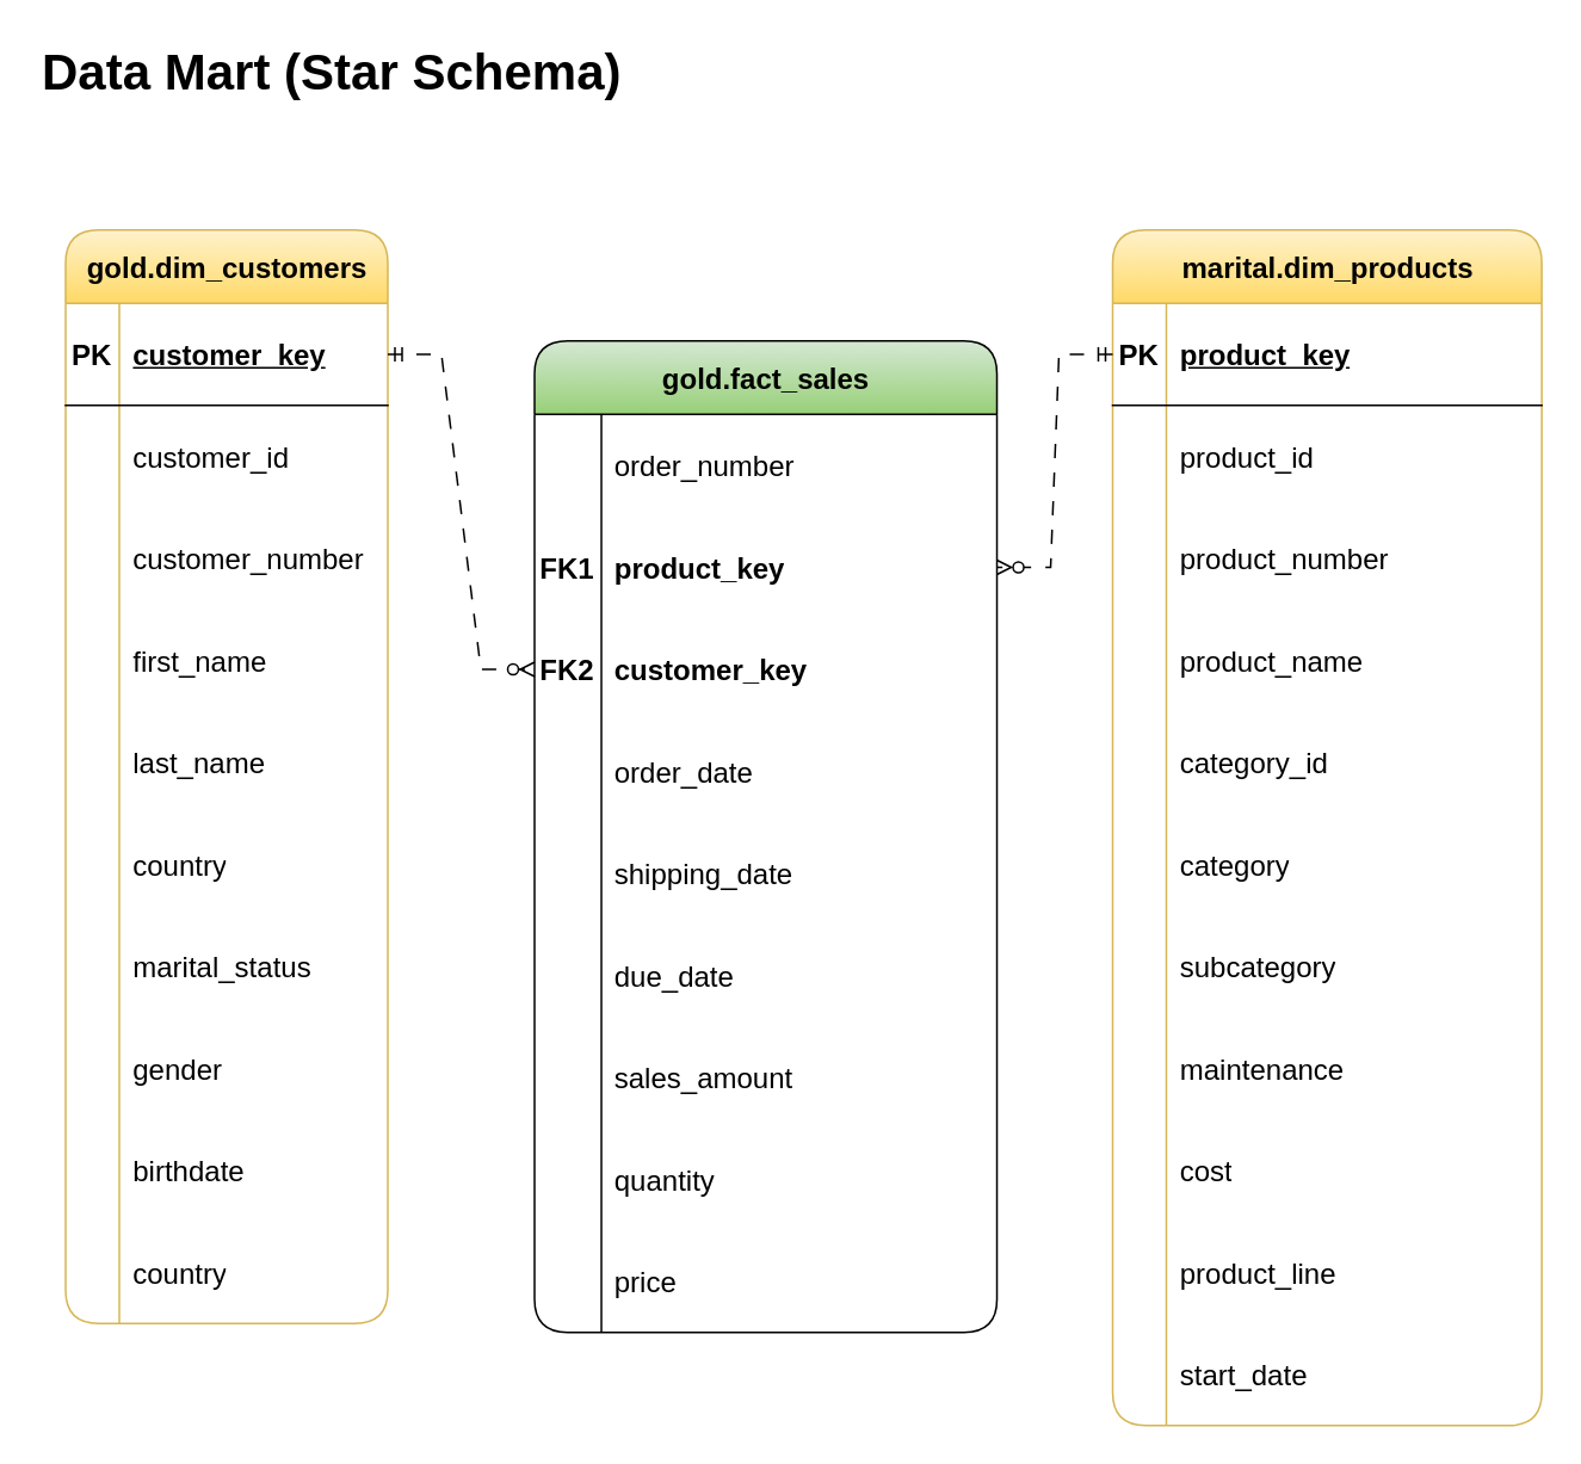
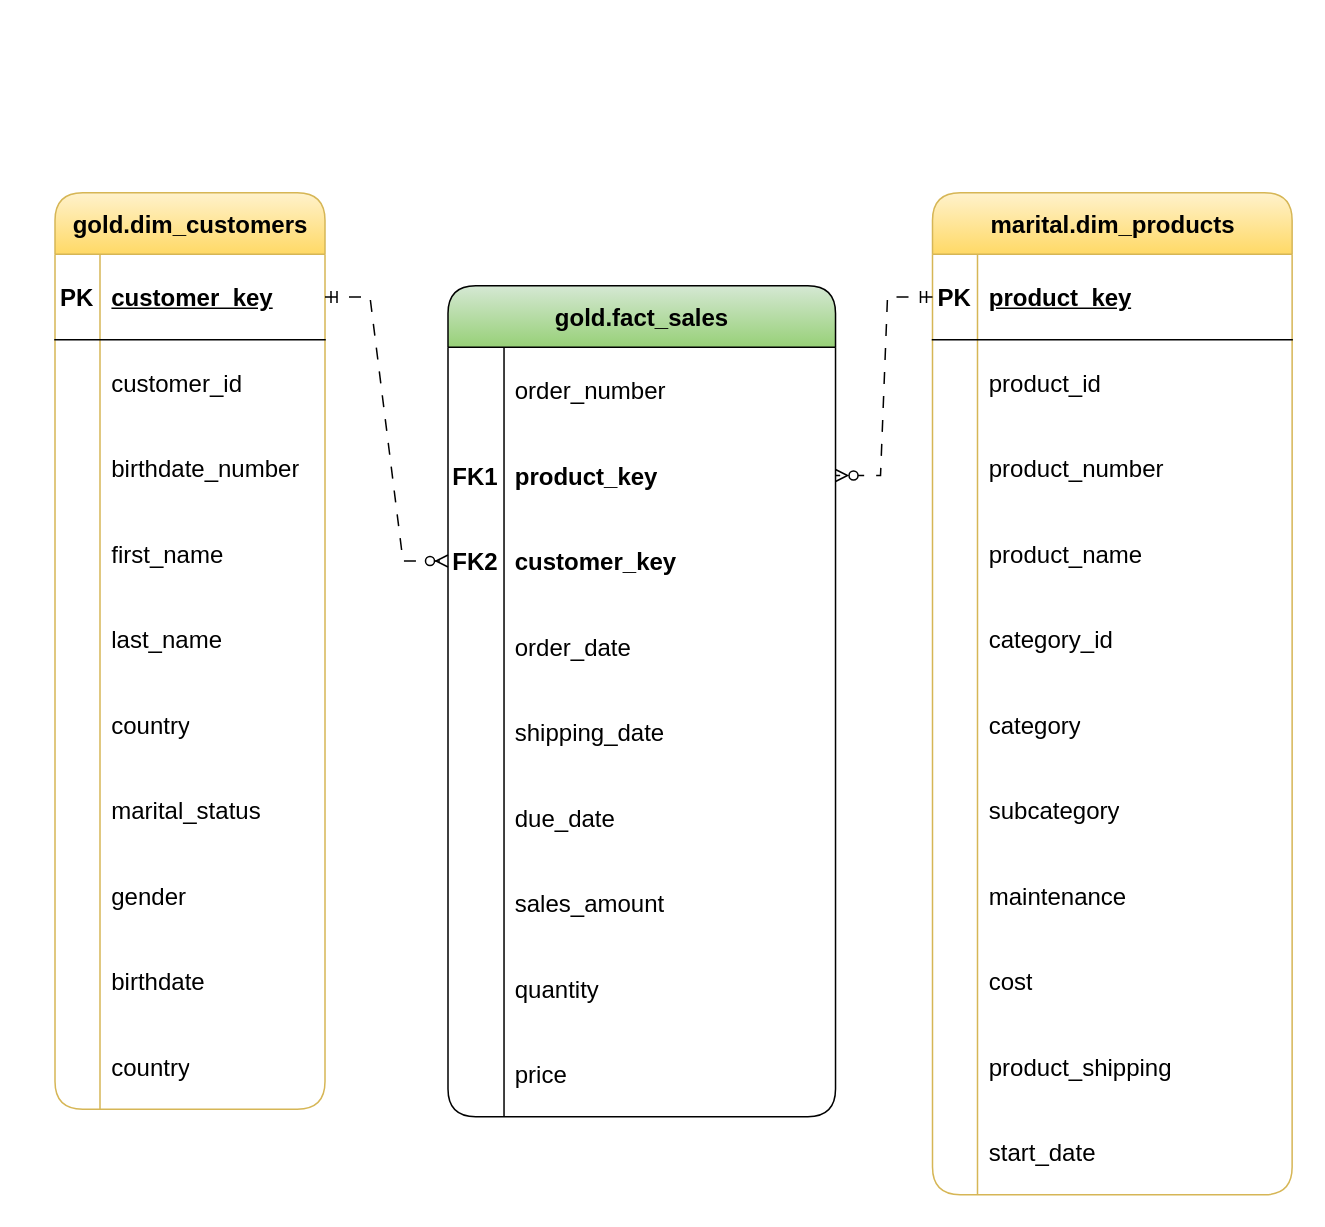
- <mxCell id="2" value="&lt;font style=&quot;color: rgb(0, 0, 0); font-size: 28px;&quot;&gt;&lt;b&gt;Data Mart (Star Schema)&lt;/b&gt;&lt;/font&gt;" style="text;html=1;align=center;verticalAlign=middle;whiteSpace=wrap;rounded=0;" vertex="1" parent="1"><mxGeometry width="330" height="40" as="geometry" x="20" y="20" /></mxCell>
- <mxCell id="12" value="customer_number" style="shape=partialRectangle;connectable=0;fillColor=none;top=0;left=0;bottom=0;right=0;align=left;spacingLeft=6;overflow=hidden;whiteSpace=wrap;html=1;strokeColor=#000000;fontSize=16;fontColor=#000000;" vertex="1" parent="10"><mxGeometry x="30" width="150" height="57" as="geometry"><mxRectangle width="150" height="57" as="alternateBounds" /></mxGeometry></mxCell>
+ <mxCell id="12" value="birthdate_number" style="shape=partialRectangle;connectable=0;fillColor=none;top=0;left=0;bottom=0;right=0;align=left;spacingLeft=6;overflow=hidden;whiteSpace=wrap;html=1;strokeColor=#000000;fontSize=16;fontColor=#000000;" vertex="1" parent="10"><mxGeometry x="30" width="150" height="57" as="geometry"><mxRectangle width="150" height="57" as="alternateBounds" /></mxGeometry></mxCell>
- <mxCell id="64" value="product_line" style="shape=partialRectangle;connectable=0;fillColor=none;top=0;left=0;bottom=0;right=0;align=left;spacingLeft=6;overflow=hidden;whiteSpace=wrap;html=1;strokeColor=#000000;fontSize=16;fontColor=#000000;" vertex="1" parent="62"><mxGeometry x="30" width="209.75" height="57" as="geometry"><mxRectangle width="209.75" height="57" as="alternateBounds" /></mxGeometry></mxCell>
+ <mxCell id="64" value="product_shipping" style="shape=partialRectangle;connectable=0;fillColor=none;top=0;left=0;bottom=0;right=0;align=left;spacingLeft=6;overflow=hidden;whiteSpace=wrap;html=1;strokeColor=#000000;fontSize=16;fontColor=#000000;" vertex="1" parent="62"><mxGeometry x="30" width="209.75" height="57" as="geometry"><mxRectangle width="209.75" height="57" as="alternateBounds" /></mxGeometry></mxCell>
